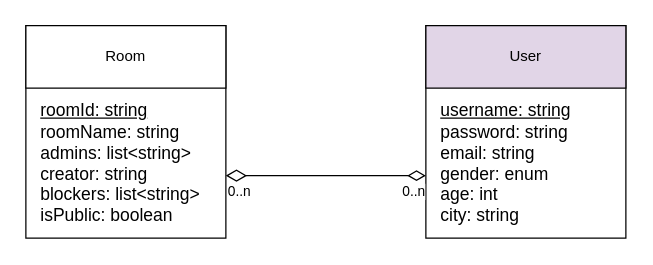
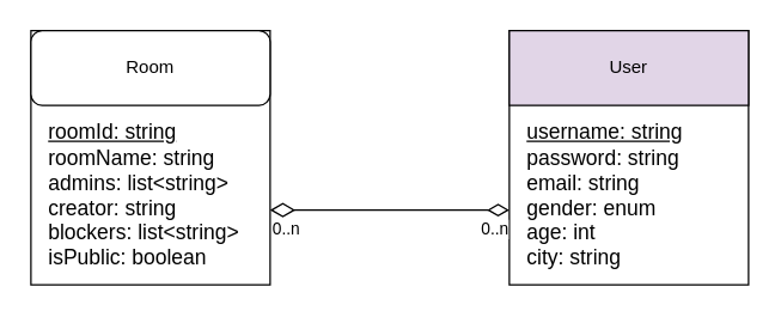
- <mxCell id="3" value="Room" style="rounded=0;whiteSpace=wrap;html=1;" vertex="1" parent="1"><mxGeometry x="20" y="20" width="160" height="50" as="geometry" /></mxCell>
+ <mxCell id="3" value="Room" style="whiteSpace=wrap;html=1;rounded=1;" vertex="1" parent="1"><mxGeometry x="20" y="20" width="160" height="50" as="geometry" /></mxCell>
